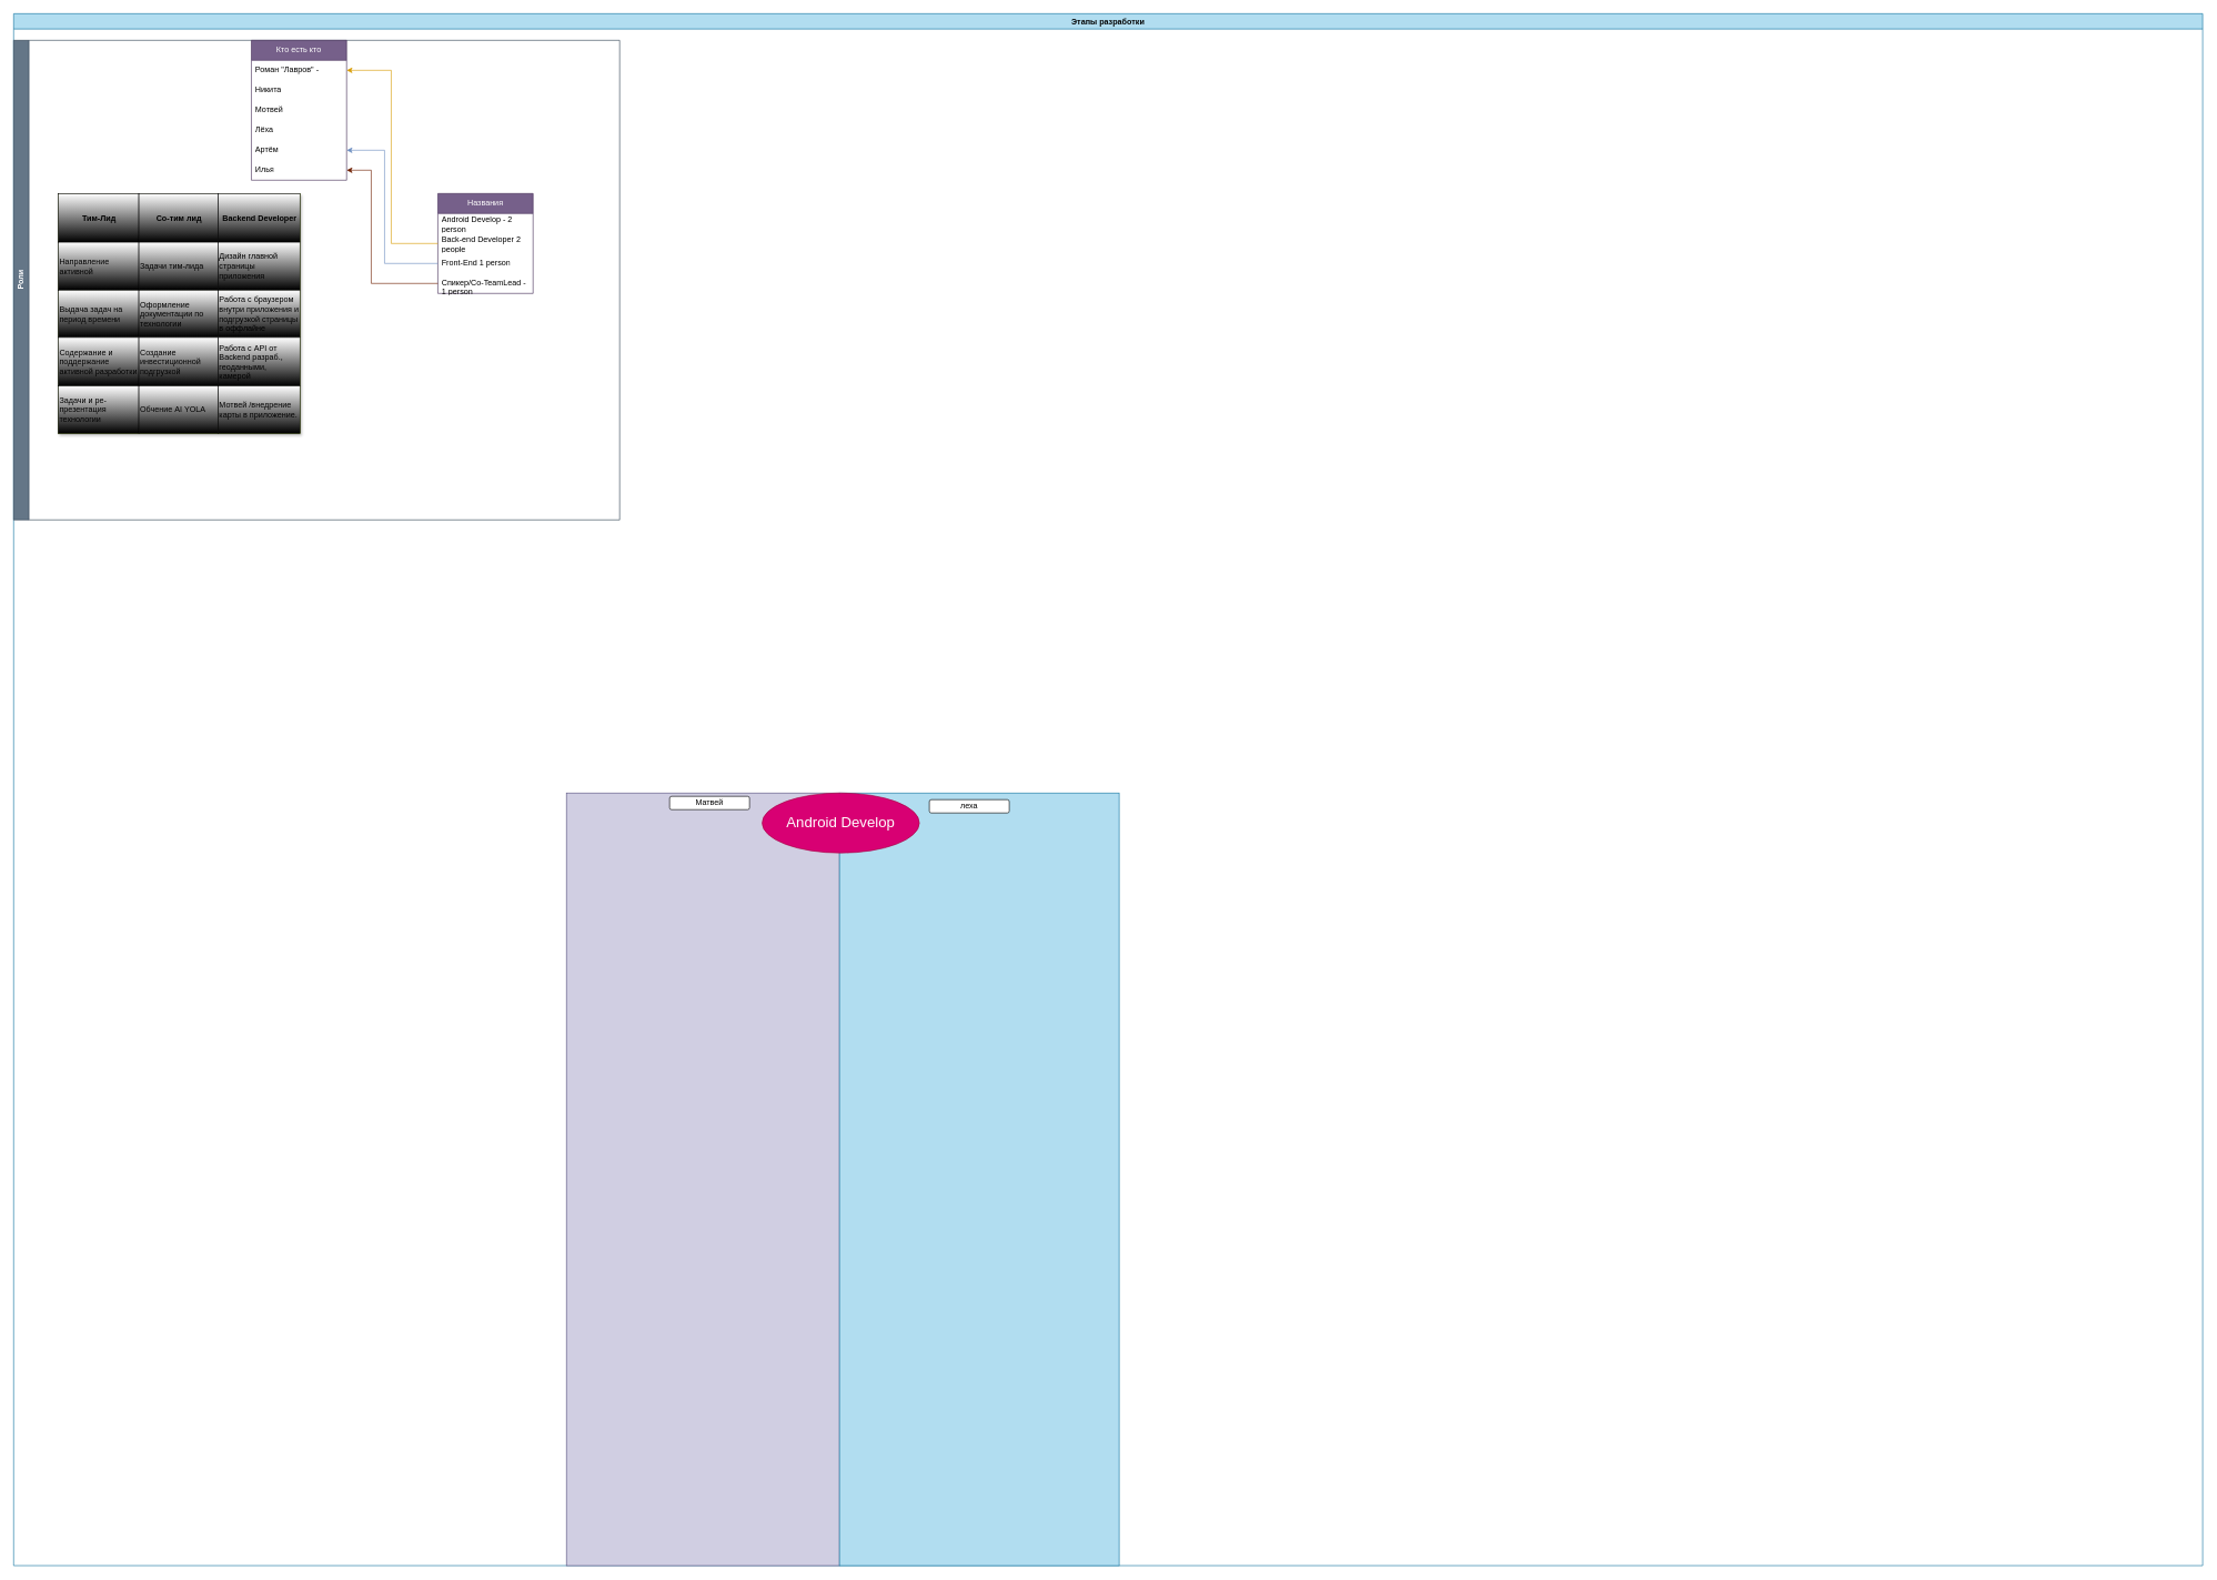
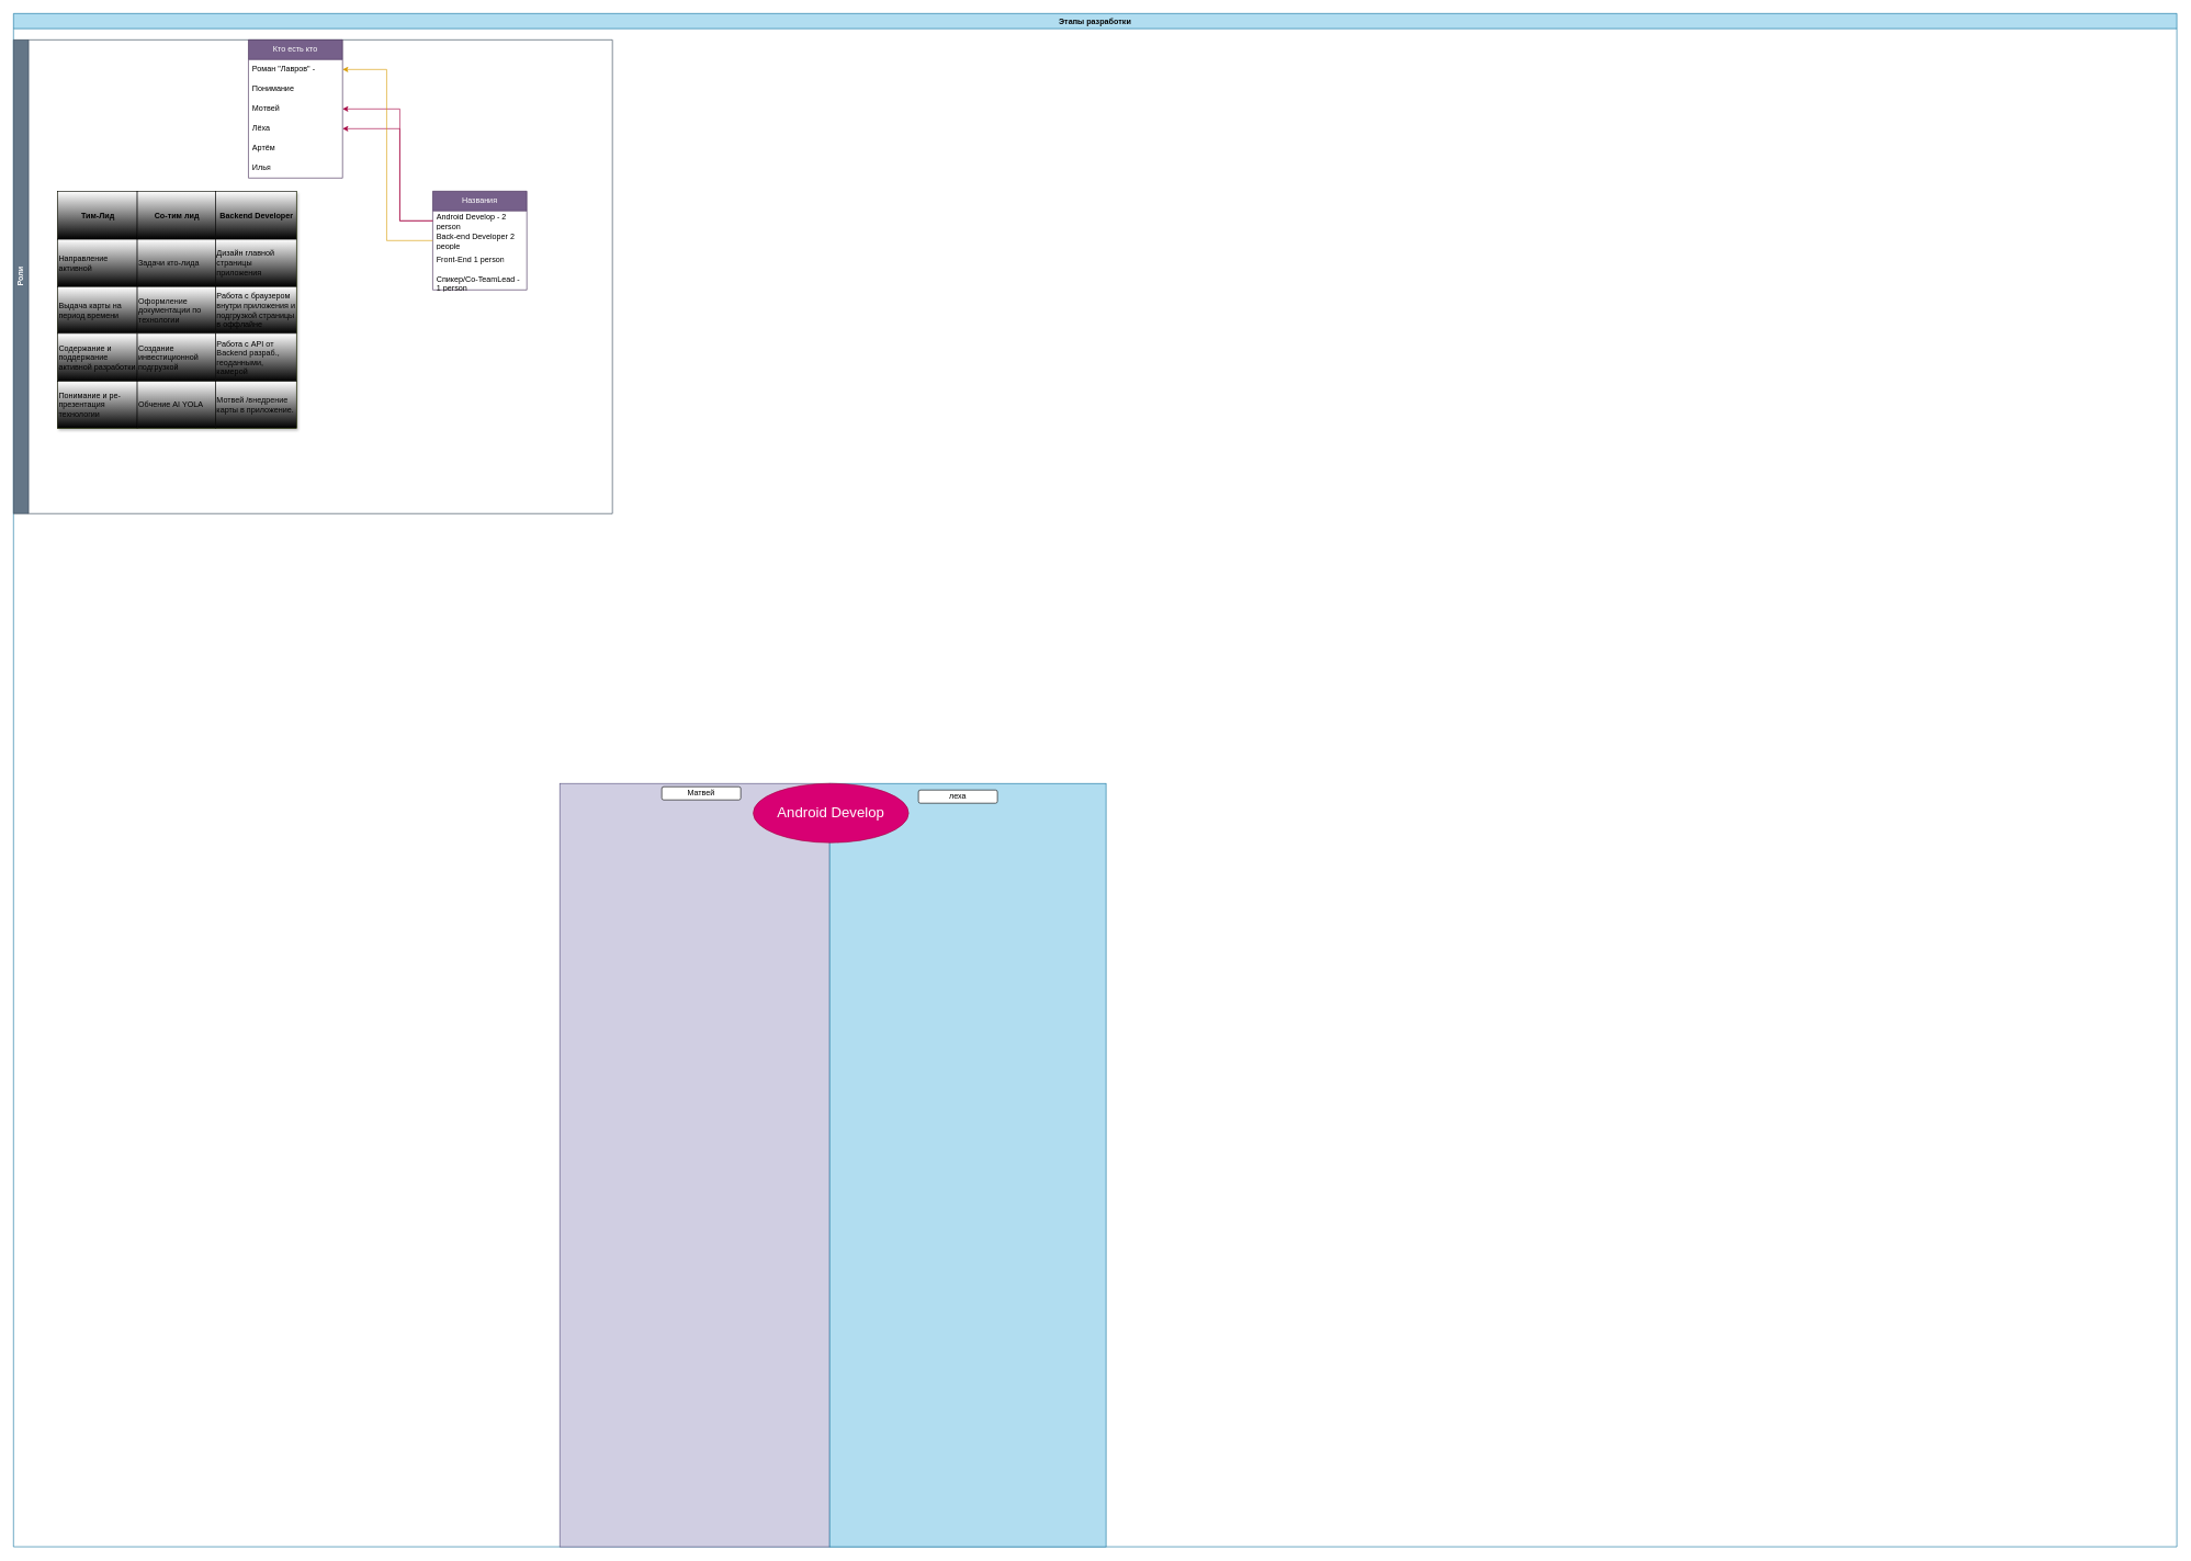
- <mxCell id="11" value="Никита " style="text;strokeColor=none;fillColor=none;spacingLeft=4;spacingRight=4;overflow=hidden;rotatable=0;points=[[0,0.5],[1,0.5]];portConstraint=eastwest;fontSize=12;whiteSpace=wrap;html=1;" parent="9" vertex="1"><mxGeometry y="60" width="143" height="30" as="geometry" /></mxCell>
+ <mxCell id="11" value="Понимание " style="text;strokeColor=none;fillColor=none;spacingLeft=4;spacingRight=4;overflow=hidden;rotatable=0;points=[[0,0.5],[1,0.5]];portConstraint=eastwest;fontSize=12;whiteSpace=wrap;html=1;" parent="9" vertex="1"><mxGeometry y="60" width="143" height="30" as="geometry" /></mxCell>
+ <mxCell id="38" style="edgeStyle=orthogonalEdgeStyle;rounded=0;orthogonalLoop=1;jettySize=auto;html=1;exitX=0;exitY=0.5;exitDx=0;exitDy=0;entryX=1;entryY=0.5;entryDx=0;entryDy=0;fillColor=#d80073;strokeColor=#A50040;" parent="3" source="5" target="12" edge="1"><mxGeometry relative="1" as="geometry"><Array as="points"><mxPoint x="587" y="275" /><mxPoint x="587" y="105" /></Array></mxGeometry></mxCell>
+ <mxCell id="37" style="edgeStyle=orthogonalEdgeStyle;rounded=0;orthogonalLoop=1;jettySize=auto;html=1;exitX=0;exitY=0.5;exitDx=0;exitDy=0;entryX=1;entryY=0.5;entryDx=0;entryDy=0;fillColor=#d80073;strokeColor=#A50040;" parent="3" source="5" target="13" edge="1"><mxGeometry relative="1" as="geometry"><Array as="points"><mxPoint x="587" y="275" /><mxPoint x="587" y="135" /></Array></mxGeometry></mxCell>
- <mxCell id="40" style="edgeStyle=orthogonalEdgeStyle;rounded=0;orthogonalLoop=1;jettySize=auto;html=1;exitX=0;exitY=0.5;exitDx=0;exitDy=0;entryX=1;entryY=0.5;entryDx=0;entryDy=0;fillColor=#dae8fc;strokeColor=#6c8ebf;" parent="3" source="7" target="14" edge="1"><mxGeometry relative="1" as="geometry"><Array as="points"><mxPoint x="557" y="335" /><mxPoint x="557" y="165" /></Array></mxGeometry></mxCell>
- <mxCell id="41" style="edgeStyle=orthogonalEdgeStyle;rounded=0;orthogonalLoop=1;jettySize=auto;html=1;exitX=0;exitY=0.5;exitDx=0;exitDy=0;entryX=1;entryY=0.5;entryDx=0;entryDy=0;fillColor=#a0522d;strokeColor=#6D1F00;" parent="3" source="8" target="15" edge="1"><mxGeometry relative="1" as="geometry"><Array as="points"><mxPoint x="537" y="365" /><mxPoint x="537" y="195" /></Array></mxGeometry></mxCell>
- <mxCell id="23" value="&lt;div align=&quot;left&quot;&gt;Задачи тим-лида&lt;/div&gt;" style="connectable=0;recursiveResize=0;align=left;whiteSpace=wrap;html=1;gradientColor=#000000;" parent="21" vertex="1"><mxGeometry x="121" width="119" height="72" as="geometry"><mxRectangle width="119" height="72" as="alternateBounds" /></mxGeometry></mxCell>
+ <mxCell id="23" value="&lt;div align=&quot;left&quot;&gt;Задачи кто-лида&lt;/div&gt;" style="connectable=0;recursiveResize=0;align=left;whiteSpace=wrap;html=1;gradientColor=#000000;" parent="21" vertex="1"><mxGeometry x="121" width="119" height="72" as="geometry"><mxRectangle width="119" height="72" as="alternateBounds" /></mxGeometry></mxCell>
- <mxCell id="26" value="Выдача задач на период времени" style="connectable=0;recursiveResize=0;whiteSpace=wrap;html=1;gradientColor=#000000;align=left;" parent="25" vertex="1"><mxGeometry width="121" height="71" as="geometry"><mxRectangle width="121" height="71" as="alternateBounds" /></mxGeometry></mxCell>
+ <mxCell id="26" value="Выдача карты на период времени" style="connectable=0;recursiveResize=0;whiteSpace=wrap;html=1;gradientColor=#000000;align=left;" parent="25" vertex="1"><mxGeometry width="121" height="71" as="geometry"><mxRectangle width="121" height="71" as="alternateBounds" /></mxGeometry></mxCell>
- <mxCell id="34" value="&lt;div align=&quot;left&quot;&gt;Задачи и ре-презентация технологии&lt;/div&gt;" style="connectable=0;recursiveResize=0;whiteSpace=wrap;html=1;gradientColor=#000000;align=left;" parent="33" vertex="1"><mxGeometry width="121" height="71" as="geometry"><mxRectangle width="121" height="71" as="alternateBounds" /></mxGeometry></mxCell>
+ <mxCell id="34" value="&lt;div align=&quot;left&quot;&gt;Понимание и ре-презентация технологии&lt;/div&gt;" style="connectable=0;recursiveResize=0;whiteSpace=wrap;html=1;gradientColor=#000000;align=left;" parent="33" vertex="1"><mxGeometry width="121" height="71" as="geometry"><mxRectangle width="121" height="71" as="alternateBounds" /></mxGeometry></mxCell>
